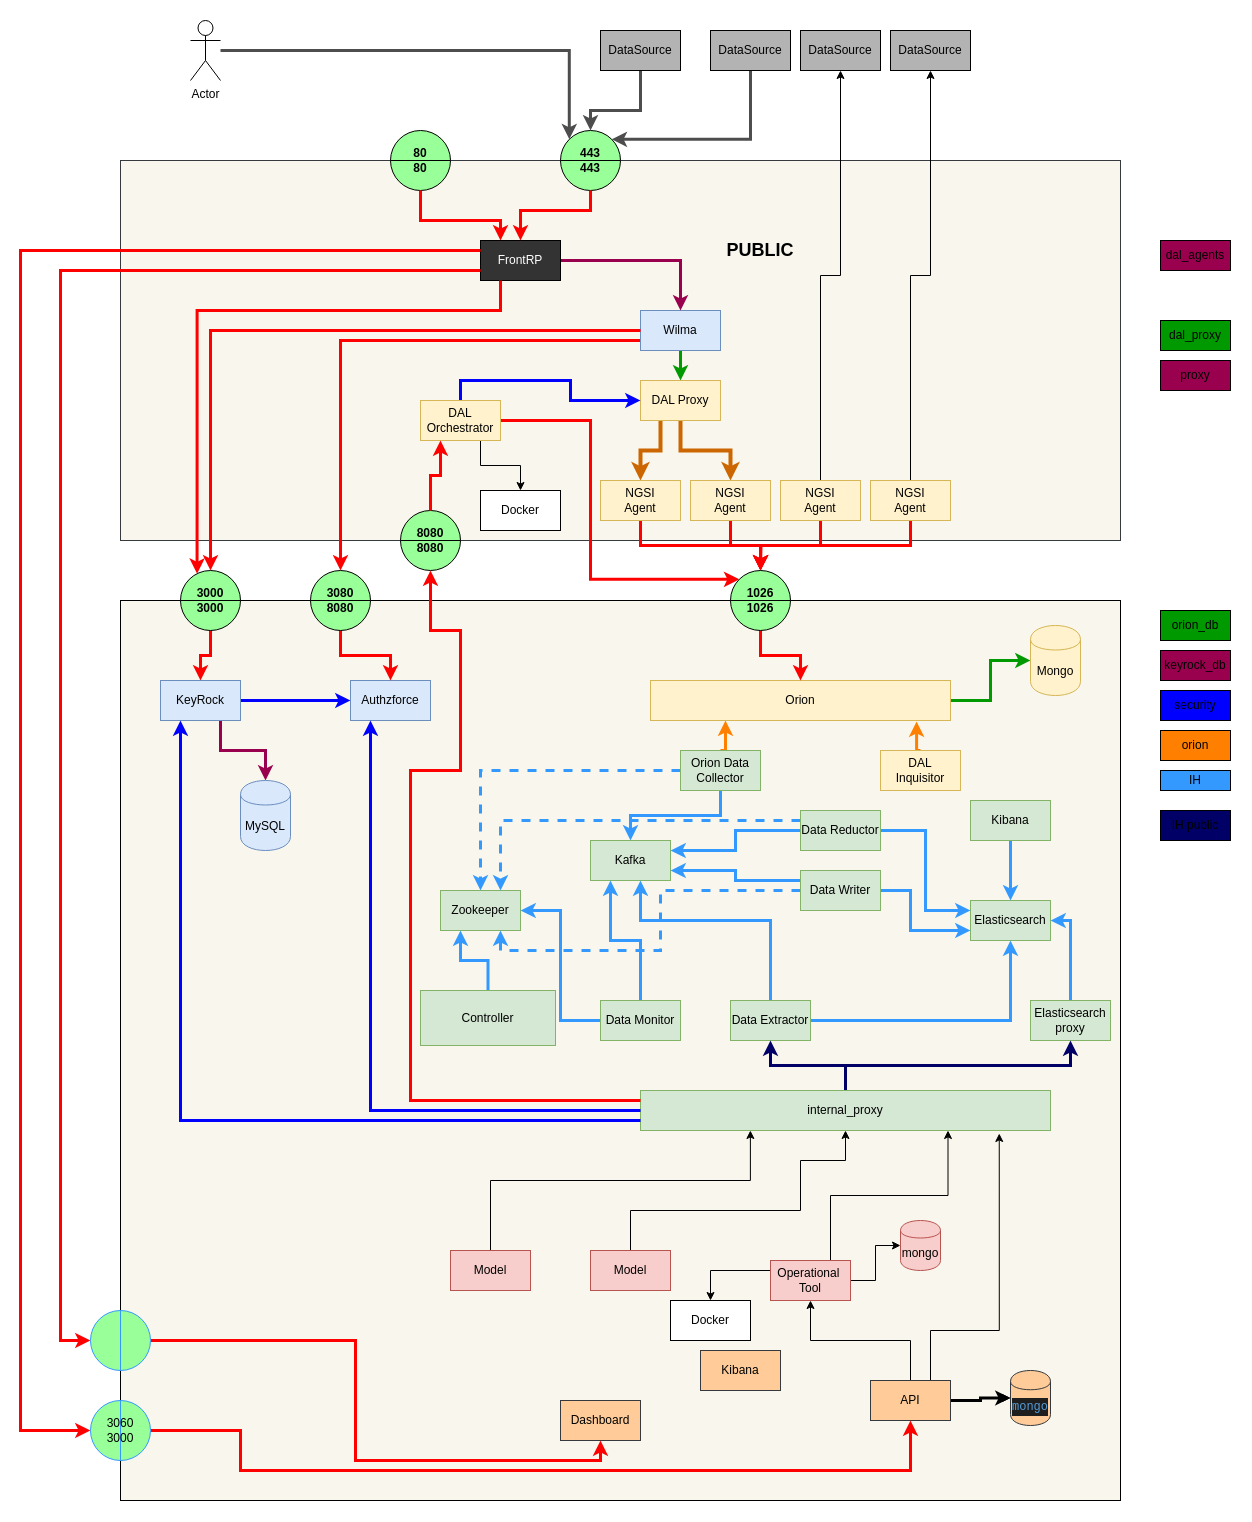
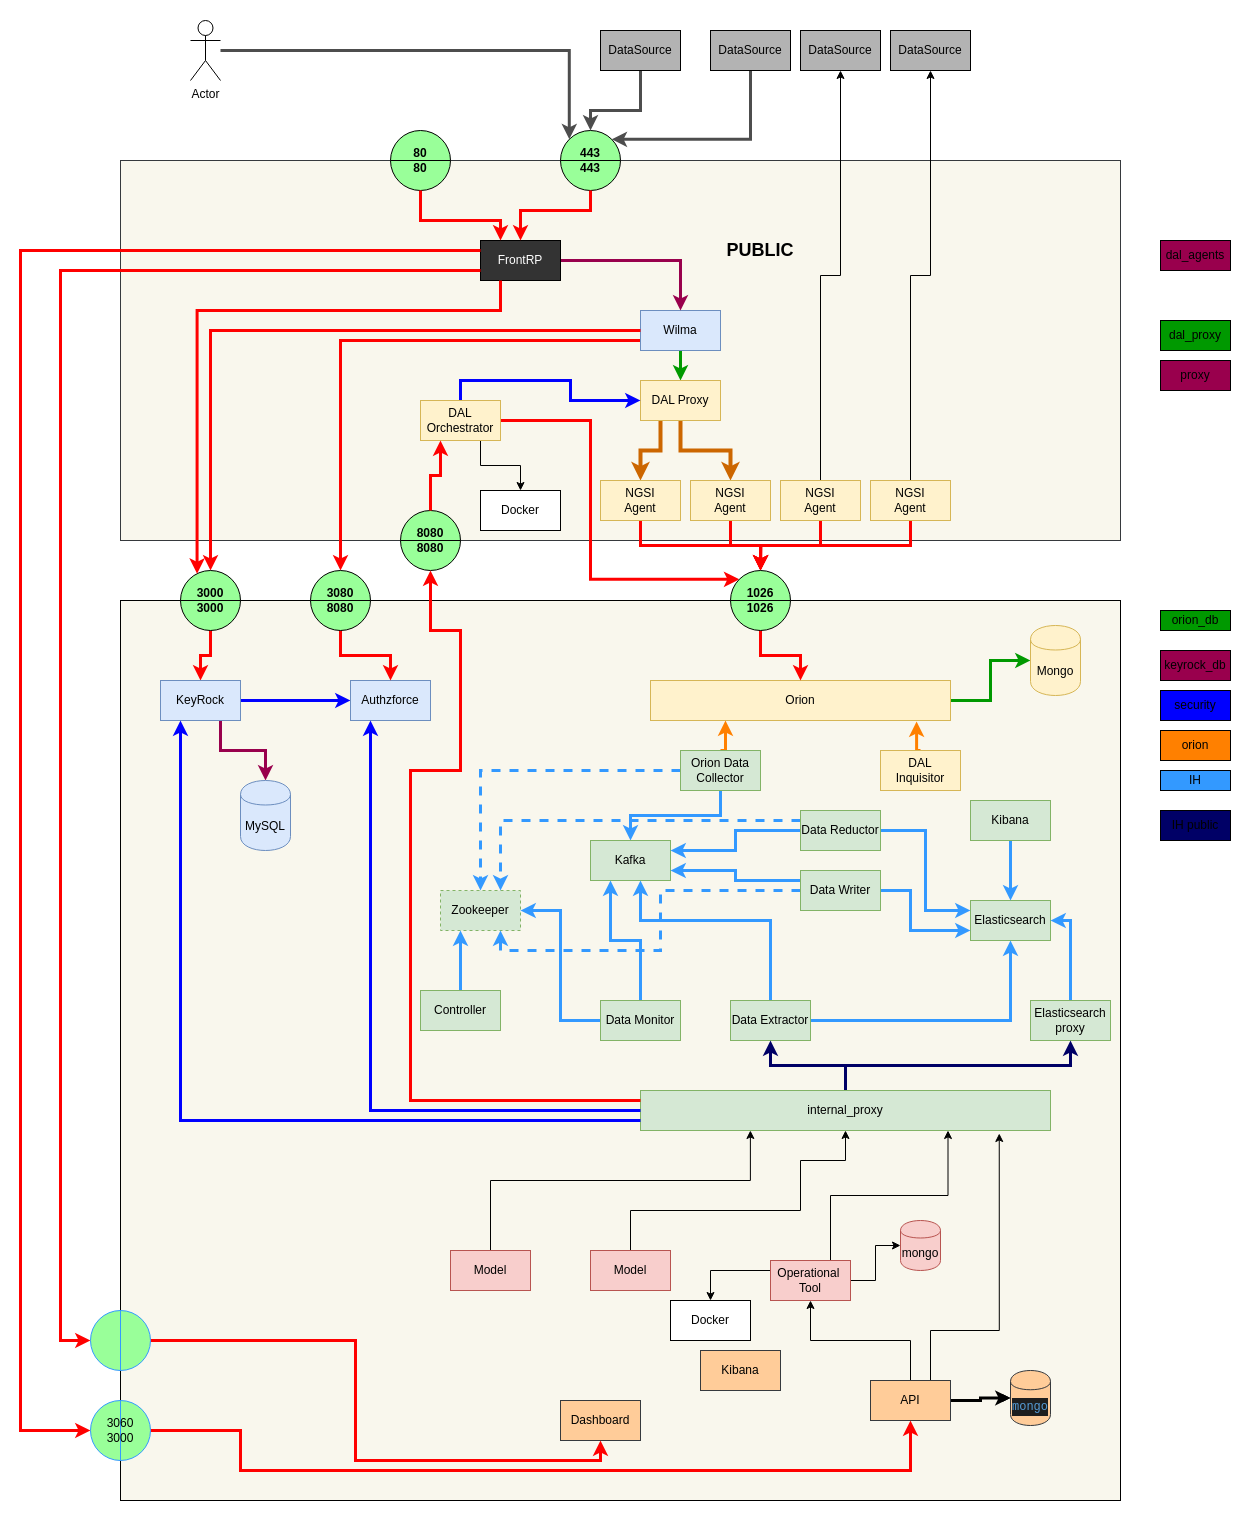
- <mxCell id="107" value="orion_db" style="rounded=0;whiteSpace=wrap;html=1;fillColor=#009900;fontColor=#000000;" parent="1" vertex="1"><mxGeometry x="1160" y="610" width="70" height="30" as="geometry" /></mxCell>
+ <mxCell id="107" value="orion_db" style="rounded=0;whiteSpace=wrap;html=1;fillColor=#009900;fontColor=#000000;" parent="1" vertex="1"><mxGeometry x="1160" y="610" width="70" height="20" as="geometry" /></mxCell>
- <mxCell id="53" value="Zookeeper" style="rounded=0;whiteSpace=wrap;html=1;fillColor=#d5e8d4;strokeColor=#82b366;fontColor=#000000;" parent="1" vertex="1"><mxGeometry x="440" y="890" width="80" height="40" as="geometry" /></mxCell>
+ <mxCell id="53" value="Zookeeper" style="rounded=0;whiteSpace=wrap;html=1;fillColor=#d5e8d4;strokeColor=#82b366;fontColor=#000000;dashed=1;" parent="1" vertex="1"><mxGeometry x="440" y="890" width="80" height="40" as="geometry" /></mxCell>
- <mxCell id="56" value="Controller" style="rounded=0;whiteSpace=wrap;html=1;fillColor=#d5e8d4;strokeColor=#82b366;fontColor=#000000;" parent="1" vertex="1"><mxGeometry x="420" y="990" width="135" height="55" as="geometry" /></mxCell>
+ <mxCell id="56" value="Controller" style="rounded=0;whiteSpace=wrap;html=1;fillColor=#d5e8d4;strokeColor=#82b366;fontColor=#000000;" parent="1" vertex="1"><mxGeometry x="420" y="990" width="80" height="40" as="geometry" /></mxCell>
